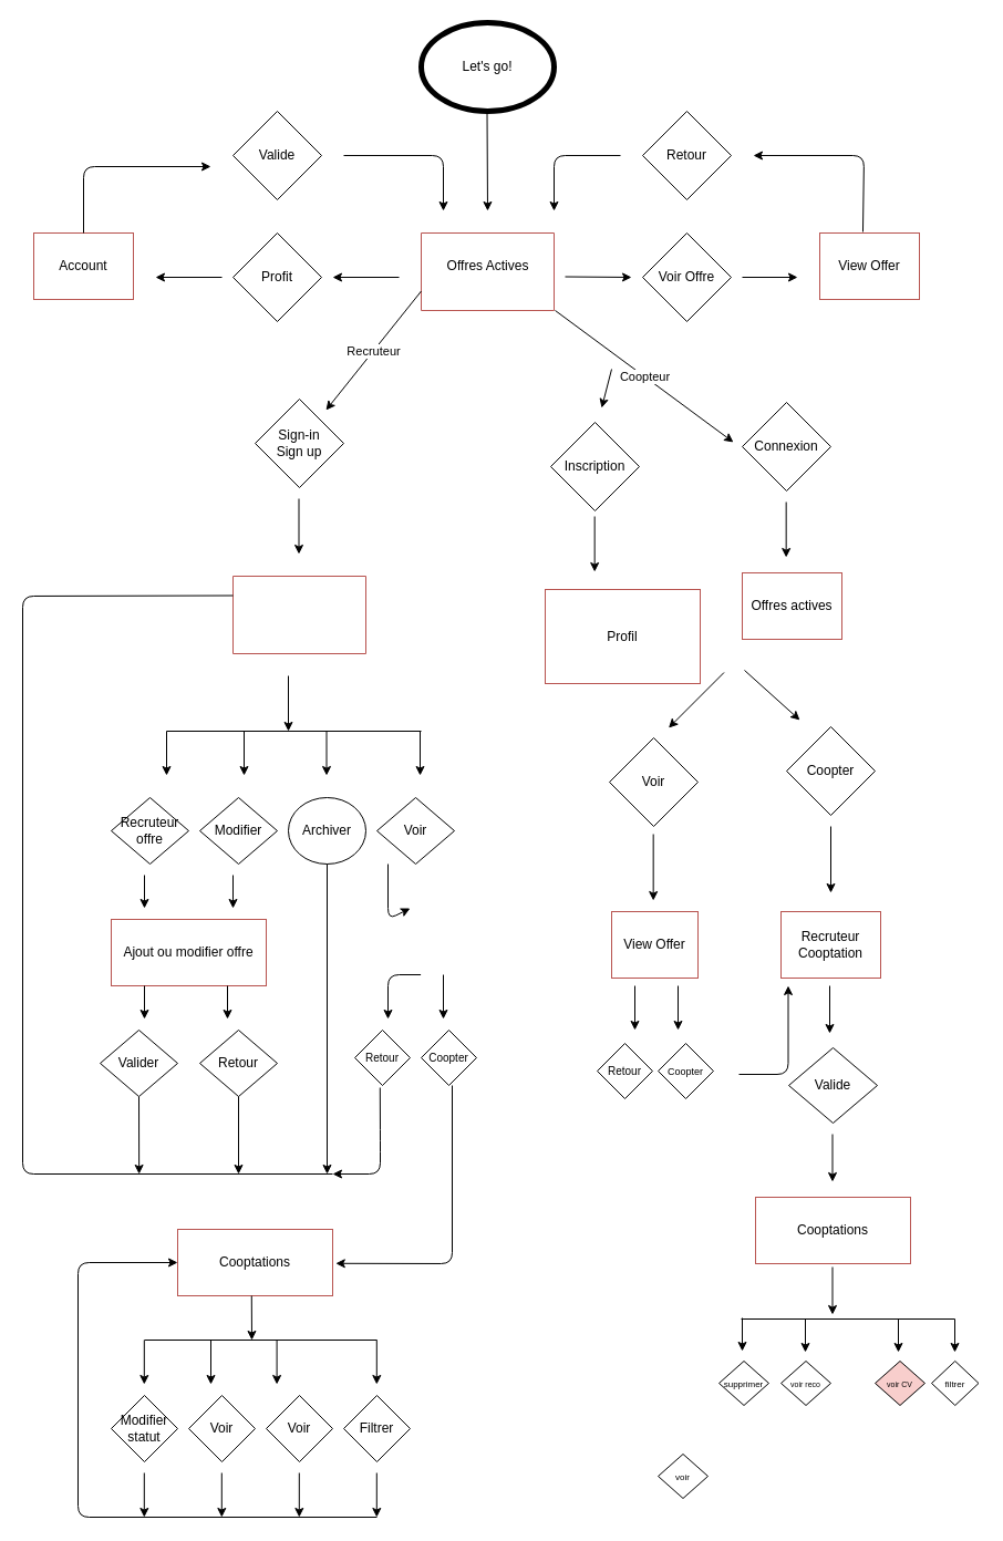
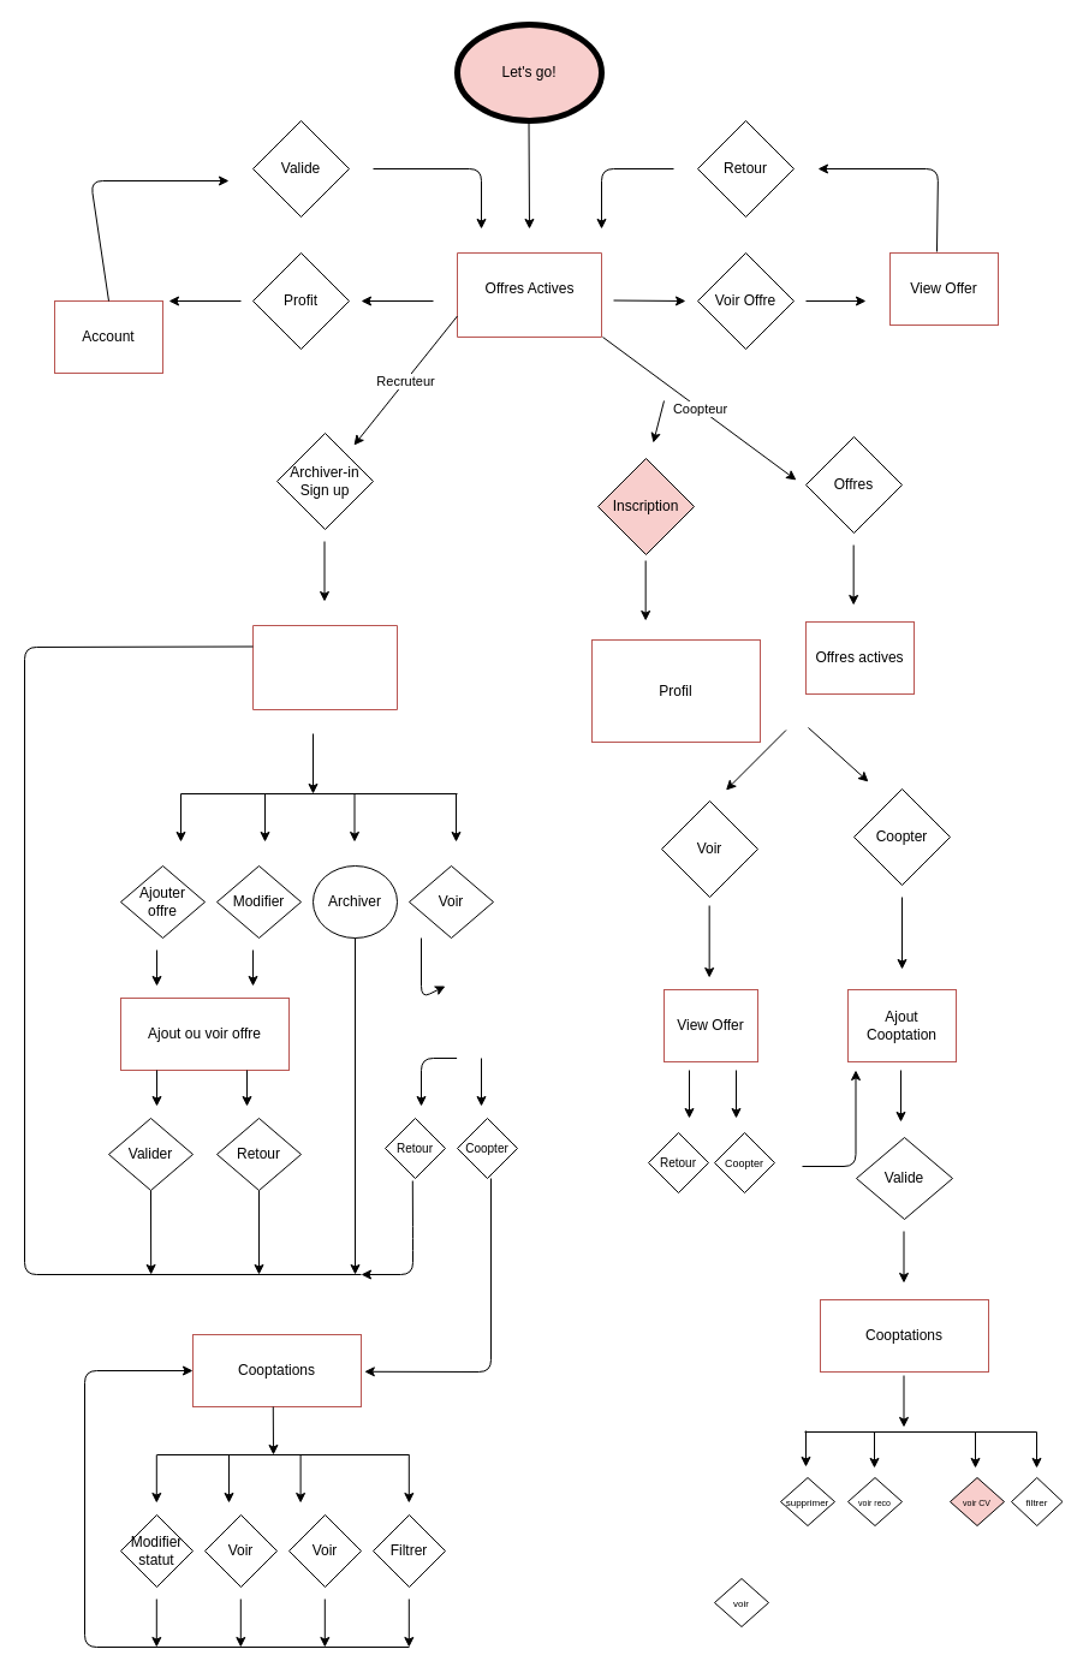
- <mxCell id="2" value="Let's go!" style="ellipse;whiteSpace=wrap;html=1;strokeWidth=5;" parent="1" vertex="1"><mxGeometry x="380" y="20" width="120" height="80" as="geometry" /></mxCell>
+ <mxCell id="2" value="Let's go!" style="ellipse;whiteSpace=wrap;html=1;strokeWidth=5;fillColor=#f8cecc;" parent="1" vertex="1"><mxGeometry x="380" y="20" width="120" height="80" as="geometry" /></mxCell>
- <mxCell id="9" value="Account" style="rounded=0;whiteSpace=wrap;html=1;strokeColor=#b85450;fillColor=none;" parent="1" vertex="1"><mxGeometry x="30" y="210" width="90" height="60" as="geometry" /></mxCell>
+ <mxCell id="9" value="Account" style="rounded=0;whiteSpace=wrap;html=1;strokeColor=#b85450;fillColor=none;" parent="1" vertex="1"><mxGeometry x="45" y="250" width="90" height="60" as="geometry" /></mxCell>
- <mxCell id="21" value="Sign-in&lt;br&gt;Sign up" style="rhombus;whiteSpace=wrap;html=1;" parent="1" vertex="1"><mxGeometry x="230" y="360" width="80" height="80" as="geometry" /></mxCell>
+ <mxCell id="21" value="Archiver-in&lt;br&gt;Sign up" style="rhombus;whiteSpace=wrap;html=1;" parent="1" vertex="1"><mxGeometry x="230" y="360" width="80" height="80" as="geometry" /></mxCell>
- <mxCell id="20" value="Connexion" style="rhombus;whiteSpace=wrap;html=1;" parent="1" vertex="1"><mxGeometry x="670" y="363" width="80" height="80" as="geometry" /></mxCell>
+ <mxCell id="20" value="Offres" style="rhombus;whiteSpace=wrap;html=1;" parent="1" vertex="1"><mxGeometry x="670" y="363" width="80" height="80" as="geometry" /></mxCell>
- <mxCell id="98" value="Inscription" style="rhombus;whiteSpace=wrap;html=1;" vertex="1" parent="1"><mxGeometry x="497" y="381" width="80" height="80" as="geometry" /></mxCell>
+ <mxCell id="98" value="Inscription" style="rhombus;whiteSpace=wrap;html=1;fillColor=#f8cecc;" vertex="1" parent="1"><mxGeometry x="497" y="381" width="80" height="80" as="geometry" /></mxCell>
- <mxCell id="55" value="Recruteur &lt;br&gt;offre" style="rhombus;whiteSpace=wrap;html=1;strokeWidth=1;fillColor=none;" parent="1" vertex="1"><mxGeometry x="100" y="720" width="70" height="60" as="geometry" /></mxCell>
+ <mxCell id="55" value="Ajouter &lt;br&gt;offre" style="rhombus;whiteSpace=wrap;html=1;strokeWidth=1;fillColor=none;" parent="1" vertex="1"><mxGeometry x="100" y="720" width="70" height="60" as="geometry" /></mxCell>
- <mxCell id="28" value="Recruteur Cooptation" style="rounded=0;whiteSpace=wrap;html=1;strokeColor=#b85450;fillColor=none;" parent="1" vertex="1"><mxGeometry x="705" y="823" width="90" height="60" as="geometry" /></mxCell>
+ <mxCell id="28" value="Ajout Cooptation" style="rounded=0;whiteSpace=wrap;html=1;strokeColor=#b85450;fillColor=none;" parent="1" vertex="1"><mxGeometry x="705" y="823" width="90" height="60" as="geometry" /></mxCell>
- <mxCell id="60" value="Ajout ou modifier offre" style="rounded=0;whiteSpace=wrap;html=1;strokeWidth=1;strokeColor=#b85450;fillColor=none;" parent="1" vertex="1"><mxGeometry x="100" y="830" width="140" height="60" as="geometry" /></mxCell>
+ <mxCell id="60" value="Ajout ou voir offre" style="rounded=0;whiteSpace=wrap;html=1;strokeWidth=1;strokeColor=#b85450;fillColor=none;" parent="1" vertex="1"><mxGeometry x="100" y="830" width="140" height="60" as="geometry" /></mxCell>
